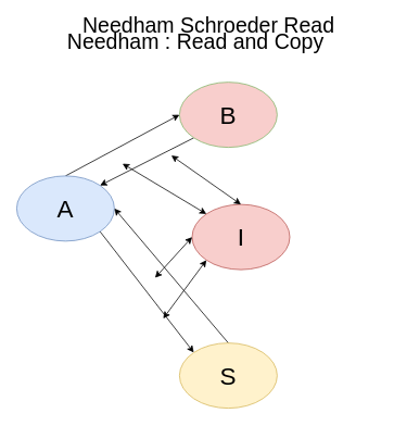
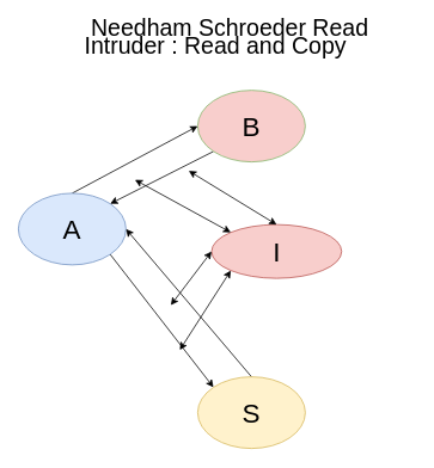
- <mxCell id="15" value="&lt;font style=&quot;font-size: 26px&quot;&gt;Needham : Read and Copy&lt;/font&gt;" style="text;html=1;strokeColor=none;fillColor=none;align=center;verticalAlign=middle;whiteSpace=wrap;rounded=0;" vertex="1" parent="1"><mxGeometry x="70" y="41" width="340" height="20" as="geometry" /></mxCell>
+ <mxCell id="15" value="&lt;font style=&quot;font-size: 26px&quot;&gt;Intruder : Read and Copy&lt;/font&gt;" style="text;html=1;strokeColor=none;fillColor=none;align=center;verticalAlign=middle;whiteSpace=wrap;rounded=0;" vertex="1" parent="1"><mxGeometry x="70" y="41" width="340" height="20" as="geometry" /></mxCell>
- <mxCell id="10" value="&lt;font style=&quot;font-size: 30px&quot;&gt;I&lt;/font&gt;" style="ellipse;whiteSpace=wrap;html=1;fillColor=#f8cecc;strokeColor=#b85450;" vertex="1" parent="1"><mxGeometry x="235.5" y="250" width="120" height="80" as="geometry" /></mxCell>
+ <mxCell id="10" value="&lt;font style=&quot;font-size: 30px&quot;&gt;I&lt;/font&gt;" style="ellipse;whiteSpace=wrap;html=1;fillColor=#f8cecc;strokeColor=#b85450;" vertex="1" parent="1"><mxGeometry x="235.5" y="250" width="145" height="60" as="geometry" /></mxCell>
